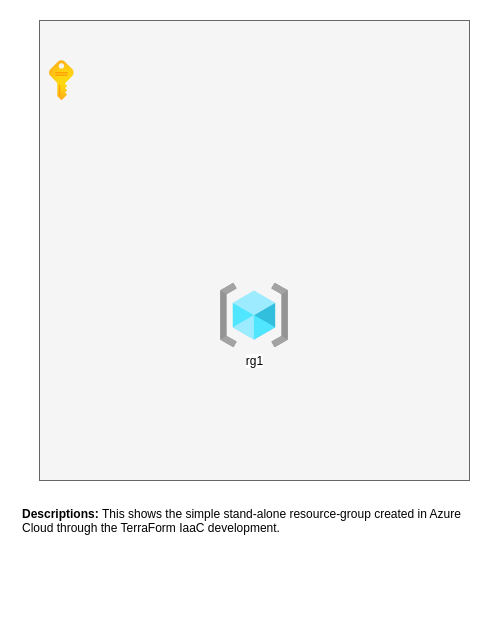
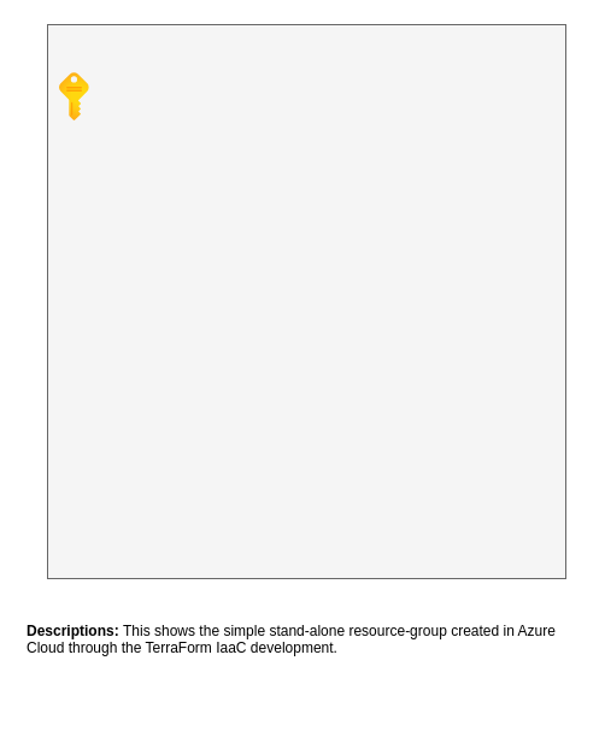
- <mxCell id="3" value="rg1" style="image;aspect=fixed;html=1;points=[];align=center;fontSize=12;image=img/lib/azure2/general/Resource_Groups.svg;" parent="1" vertex="1"><mxGeometry x="220" y="283" width="68" height="64" as="geometry" /></mxCell>
- <mxCell id="4" value="&lt;b&gt;Descriptions: &lt;/b&gt;This shows the simple stand-alone resource-group created in Azure Cloud through the TerraForm IaaC development.&amp;nbsp;" style="text;html=1;strokeColor=none;fillColor=none;align=left;verticalAlign=top;whiteSpace=wrap;rounded=0;" parent="1" vertex="1"><mxGeometry x="20" y="500" width="460" height="100" as="geometry" /></mxCell>
+ <mxCell id="4" value="&lt;b&gt;Descriptions: &lt;/b&gt;This shows the simple stand-alone resource-group created in Azure Cloud through the TerraForm IaaC development.&amp;nbsp;" style="text;html=1;strokeColor=none;fillColor=none;align=left;verticalAlign=top;whiteSpace=wrap;rounded=0;" parent="1" vertex="1"><mxGeometry x="20" y="510" width="460" height="100" as="geometry" /></mxCell>
